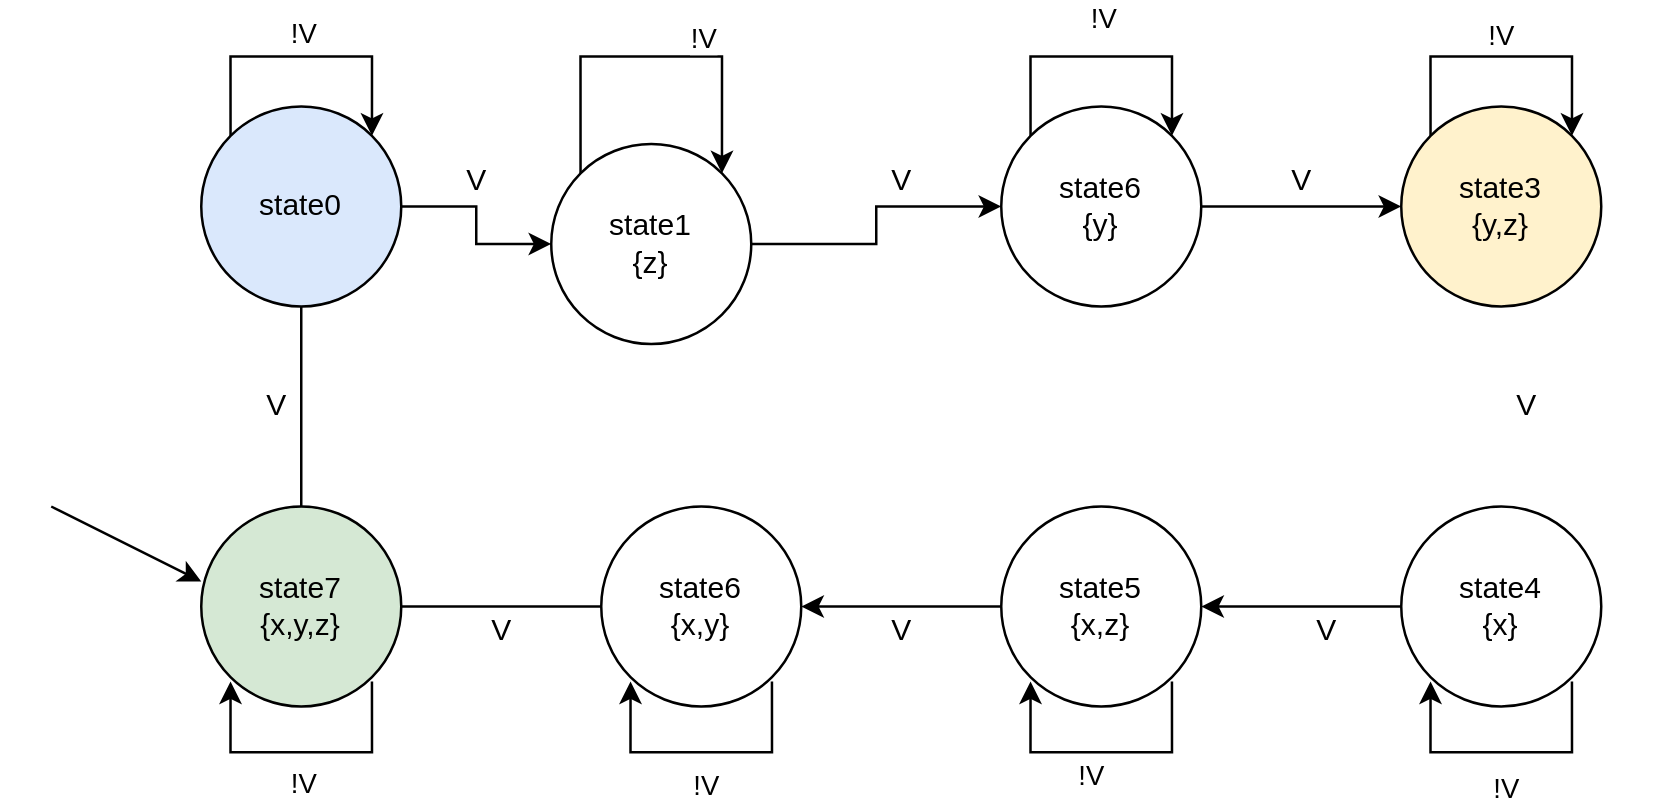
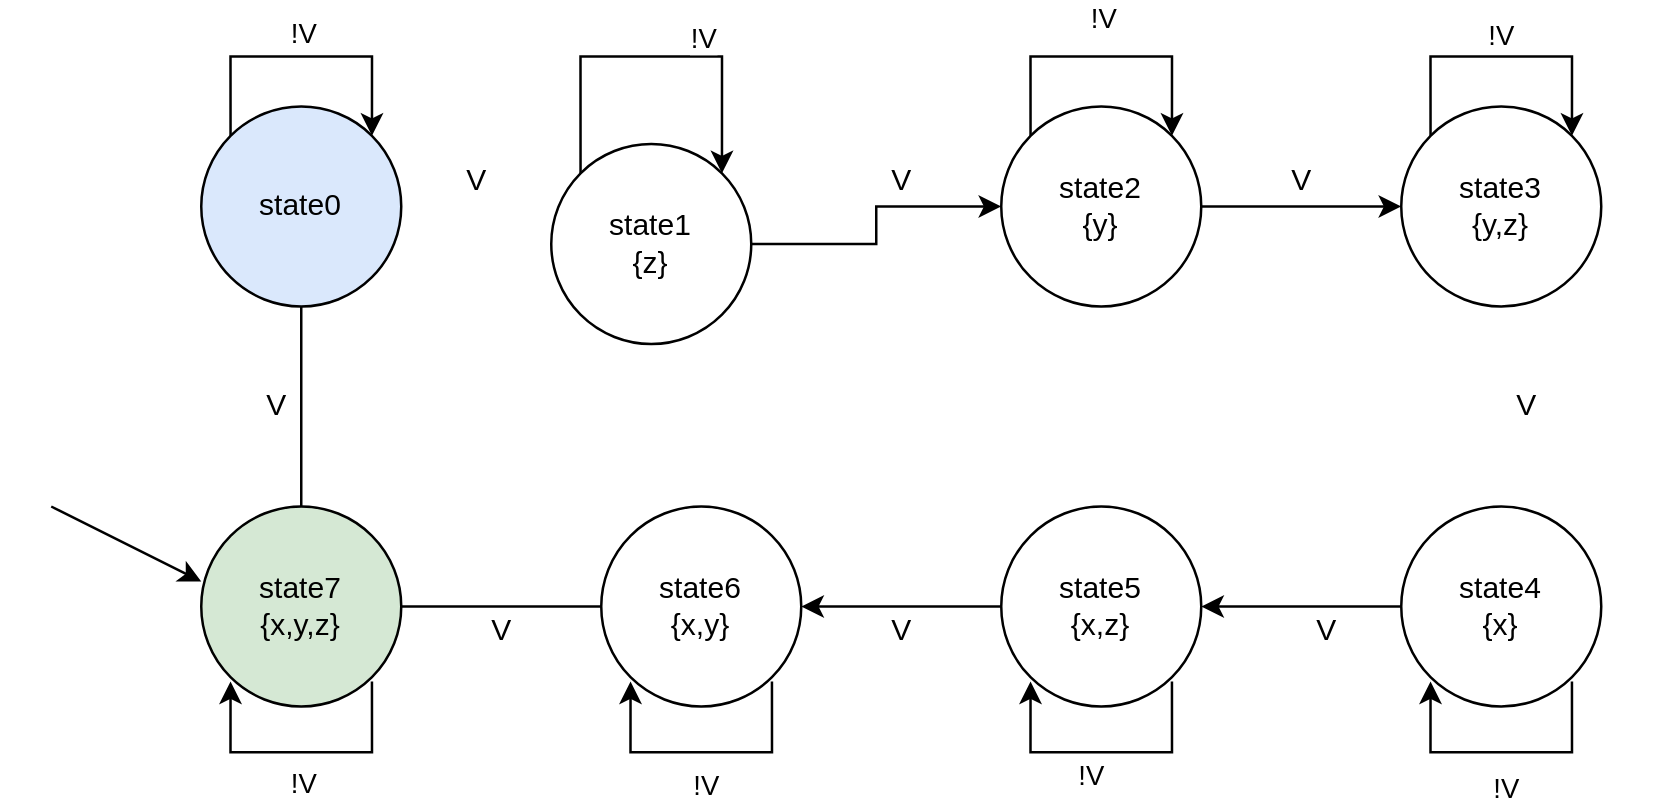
- <mxCell id="8" value="state6&lt;br&gt;&lt;span style=&quot;text-indent: -36.48px&quot;&gt;{y}&lt;/span&gt;" style="ellipse;whiteSpace=wrap;html=1;aspect=fixed;" vertex="1" parent="1"><mxGeometry x="400" y="40" width="80" height="80" as="geometry" /></mxCell>
+ <mxCell id="8" value="state2&lt;br&gt;&lt;span style=&quot;text-indent: -36.48px&quot;&gt;{y}&lt;/span&gt;" style="ellipse;whiteSpace=wrap;html=1;aspect=fixed;" vertex="1" parent="1"><mxGeometry x="400" y="40" width="80" height="80" as="geometry" /></mxCell>
- <mxCell id="9" value="state3&lt;br&gt;&lt;span style=&quot;text-indent: -36.48px&quot;&gt;{y,z}&lt;/span&gt;" style="ellipse;whiteSpace=wrap;html=1;aspect=fixed;fillColor=#fff2cc;" vertex="1" parent="1"><mxGeometry x="560" y="40" width="80" height="80" as="geometry" /></mxCell>
+ <mxCell id="9" value="state3&lt;br&gt;&lt;span style=&quot;text-indent: -36.48px&quot;&gt;{y,z}&lt;/span&gt;" style="ellipse;whiteSpace=wrap;html=1;aspect=fixed;" vertex="1" parent="1"><mxGeometry x="560" y="40" width="80" height="80" as="geometry" /></mxCell>
- <mxCell id="2" value="" style="edgeStyle=orthogonalEdgeStyle;rounded=0;orthogonalLoop=1;jettySize=auto;html=1;" edge="1" parent="1" source="3" target="6"><mxGeometry relative="1" as="geometry" /></mxCell>
